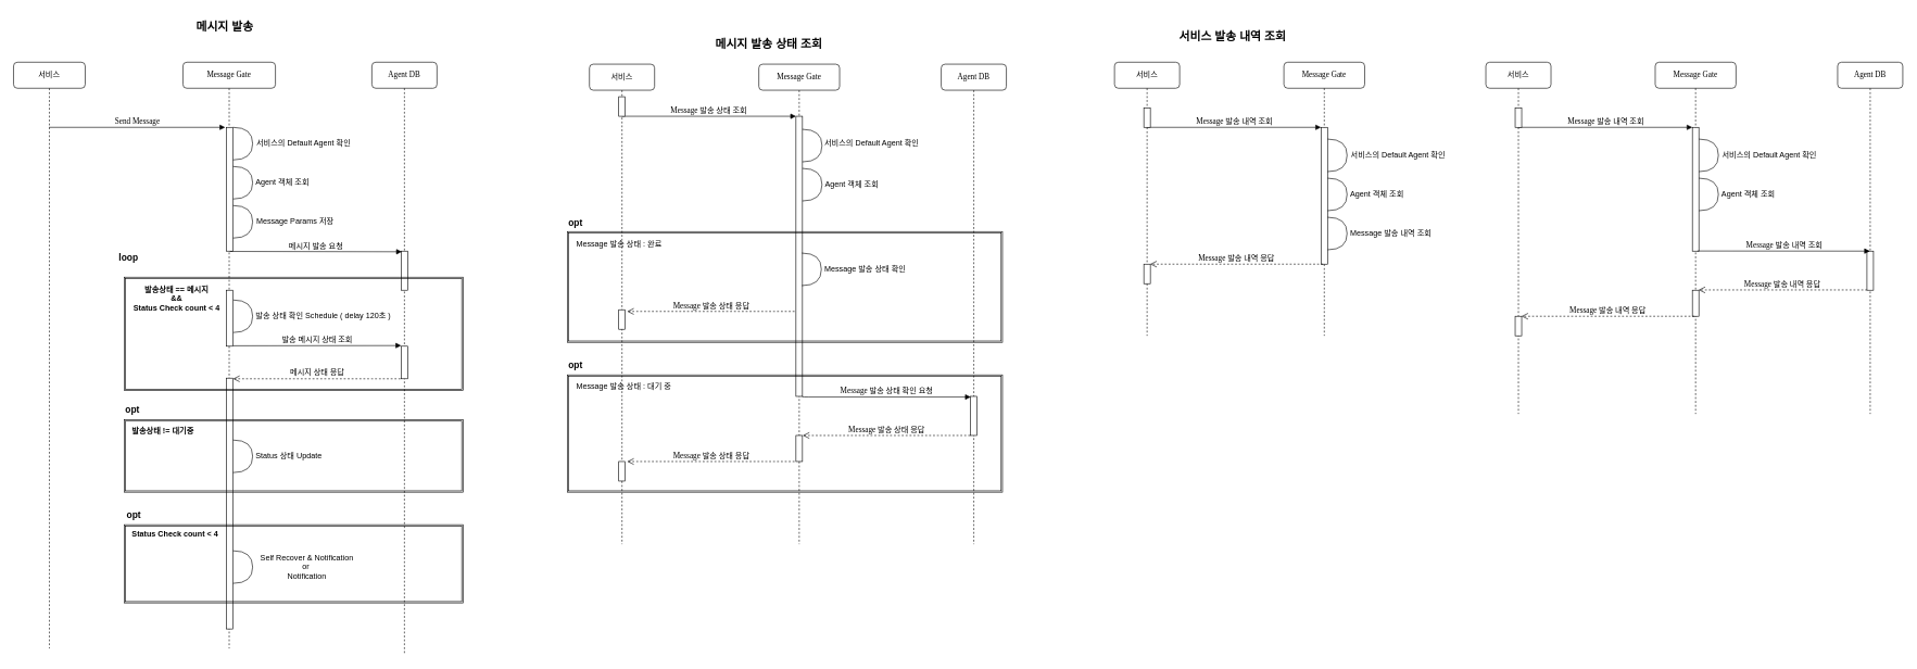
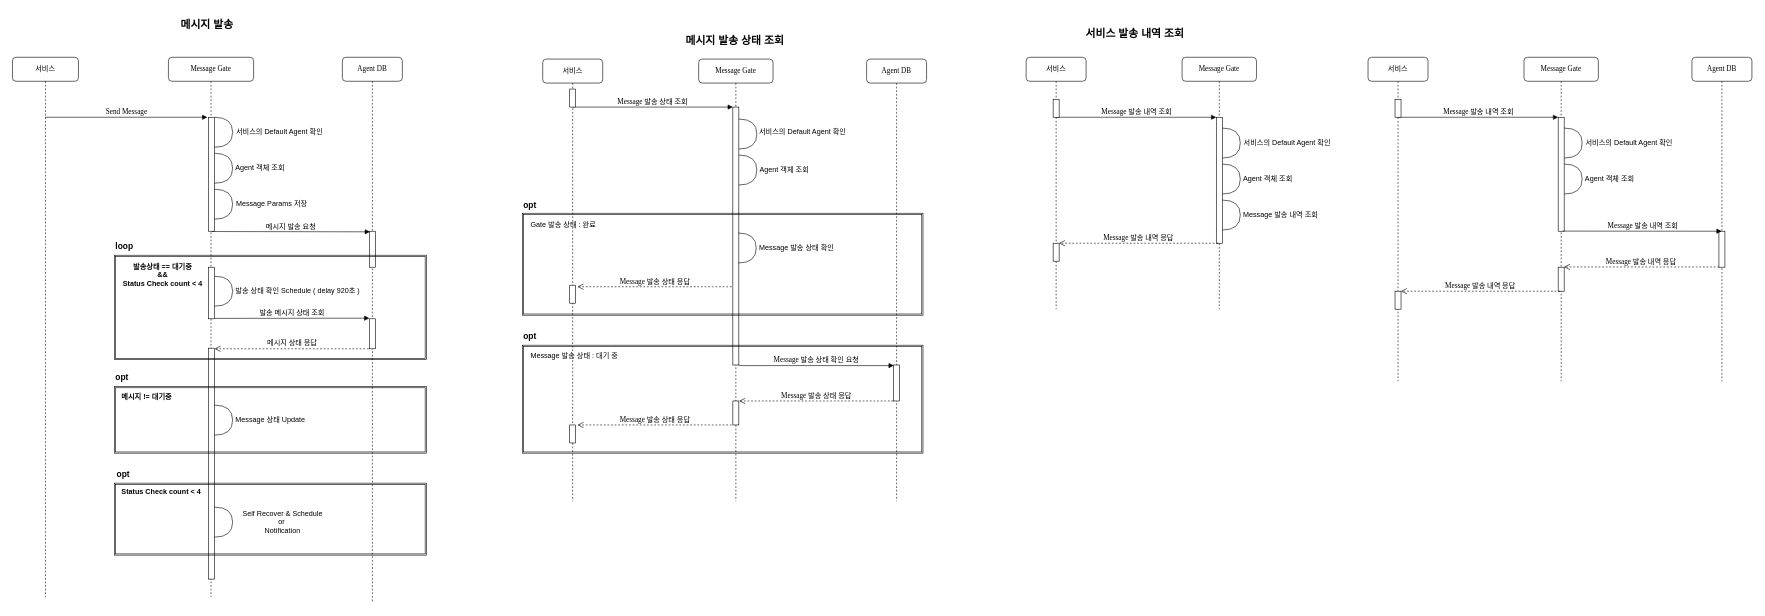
- <mxCell id="59" value="메시지 발송 상태 조회" style="text;html=1;align=center;verticalAlign=middle;resizable=0;points=[];autosize=1;strokeColor=none;fillColor=none;fontSize=18;fontStyle=1" parent="1" vertex="1"><mxGeometry x="1079" y="48" width="200" height="40" as="geometry" /></mxCell>
+ <mxCell id="59" value="메시지 발송 상태 조회" style="text;html=1;align=center;verticalAlign=middle;resizable=0;points=[];autosize=1;strokeColor=none;fillColor=none;fontSize=18;fontStyle=1" parent="1" vertex="1"><mxGeometry x="1124" y="48" width="200" height="40" as="geometry" /></mxCell>
- <mxCell id="76" value="Message 발송 상태 : 완료" style="text;html=1;align=left;verticalAlign=middle;resizable=0;points=[];autosize=1;strokeColor=none;fillColor=none;fontSize=12;" vertex="1" parent="1"><mxGeometry x="882" y="359.5" width="160" height="30" as="geometry" /></mxCell>
+ <mxCell id="76" value="Gate 발송 상태 : 완료" style="text;html=1;align=left;verticalAlign=middle;resizable=0;points=[];autosize=1;strokeColor=none;fillColor=none;fontSize=12;" vertex="1" parent="1"><mxGeometry x="882" y="359.5" width="160" height="30" as="geometry" /></mxCell>
- <mxCell id="63" value="&lt;font style=&quot;font-size: 14px;&quot;&gt;&lt;b&gt;loop&lt;/b&gt;&lt;/font&gt;" style="text;html=1;align=left;verticalAlign=middle;resizable=0;points=[];autosize=1;strokeColor=none;fillColor=none;" parent="1" vertex="1"><mxGeometry x="180" y="380" width="50" height="30" as="geometry" /></mxCell>
+ <mxCell id="63" value="&lt;font style=&quot;font-size: 14px;&quot;&gt;&lt;b&gt;loop&lt;/b&gt;&lt;/font&gt;" style="text;html=1;align=left;verticalAlign=middle;resizable=0;points=[];autosize=1;strokeColor=none;fillColor=none;" parent="1" vertex="1"><mxGeometry x="190" y="395" width="50" height="30" as="geometry" /></mxCell>
- <mxCell id="64" value="&lt;b style=&quot;text-align: left;&quot;&gt;발송상태 == 메시지&lt;br&gt;&lt;/b&gt;&lt;b style=&quot;text-align: left; font-size: 12px;&quot;&gt;&amp;amp;&amp;amp;&lt;br&gt;Status Check count &amp;lt; 4&lt;/b&gt;" style="text;html=1;align=center;verticalAlign=middle;resizable=0;points=[];autosize=1;strokeColor=none;fillColor=none;fontSize=12;" parent="1" vertex="1"><mxGeometry x="190" y="428" width="160" height="60" as="geometry" /></mxCell>
+ <mxCell id="64" value="&lt;b style=&quot;text-align: left;&quot;&gt;발송상태 == 대기중&lt;br&gt;&lt;/b&gt;&lt;b style=&quot;text-align: left; font-size: 12px;&quot;&gt;&amp;amp;&amp;amp;&lt;br&gt;Status Check count &amp;lt; 4&lt;/b&gt;" style="text;html=1;align=center;verticalAlign=middle;resizable=0;points=[];autosize=1;strokeColor=none;fillColor=none;fontSize=12;" parent="1" vertex="1"><mxGeometry x="190" y="428" width="160" height="60" as="geometry" /></mxCell>
- <mxCell id="19" value="발송 상태 확인 Schedule ( delay 120초 )" style="text;html=1;align=left;verticalAlign=middle;resizable=0;points=[];autosize=1;strokeColor=none;fillColor=none;" parent="1" vertex="1"><mxGeometry x="390" y="470" width="240" height="30" as="geometry" /></mxCell>
+ <mxCell id="19" value="발송 상태 확인 Schedule ( delay 920초 )" style="text;html=1;align=left;verticalAlign=middle;resizable=0;points=[];autosize=1;strokeColor=none;fillColor=none;" parent="1" vertex="1"><mxGeometry x="390" y="470" width="240" height="30" as="geometry" /></mxCell>
- <mxCell id="66" value="&lt;b style=&quot;font-size: 12px;&quot;&gt;발송상태 != 대기중&lt;/b&gt;" style="text;html=1;align=left;verticalAlign=middle;resizable=0;points=[];autosize=1;strokeColor=none;fillColor=none;fontSize=12;" parent="1" vertex="1"><mxGeometry x="200" y="647" width="130" height="30" as="geometry" /></mxCell>
+ <mxCell id="66" value="&lt;b style=&quot;font-size: 12px;&quot;&gt;메시지 != 대기중&lt;/b&gt;" style="text;html=1;align=left;verticalAlign=middle;resizable=0;points=[];autosize=1;strokeColor=none;fillColor=none;fontSize=12;" parent="1" vertex="1"><mxGeometry x="200" y="647" width="130" height="30" as="geometry" /></mxCell>
- <mxCell id="22" value="Status 상태 Update" style="text;html=1;align=left;verticalAlign=middle;resizable=0;points=[];autosize=1;strokeColor=none;fillColor=none;" parent="1" vertex="1"><mxGeometry x="390" y="685" width="140" height="30" as="geometry" /></mxCell>
+ <mxCell id="22" value="Message 상태 Update" style="text;html=1;align=left;verticalAlign=middle;resizable=0;points=[];autosize=1;strokeColor=none;fillColor=none;" parent="1" vertex="1"><mxGeometry x="390" y="685" width="140" height="30" as="geometry" /></mxCell>
- <mxCell id="70" value="Self Recover &amp;amp; Notification&lt;br&gt;or&amp;nbsp;&lt;br&gt;Notification" style="text;html=1;align=center;verticalAlign=middle;resizable=0;points=[];autosize=1;strokeColor=none;fillColor=none;" parent="1" vertex="1"><mxGeometry x="385" y="840" width="170" height="60" as="geometry" /></mxCell>
+ <mxCell id="70" value="Self Recover &amp;amp; Schedule&lt;br&gt;or&amp;nbsp;&lt;br&gt;Notification" style="text;html=1;align=center;verticalAlign=middle;resizable=0;points=[];autosize=1;strokeColor=none;fillColor=none;" parent="1" vertex="1"><mxGeometry x="385" y="840" width="170" height="60" as="geometry" /></mxCell>
